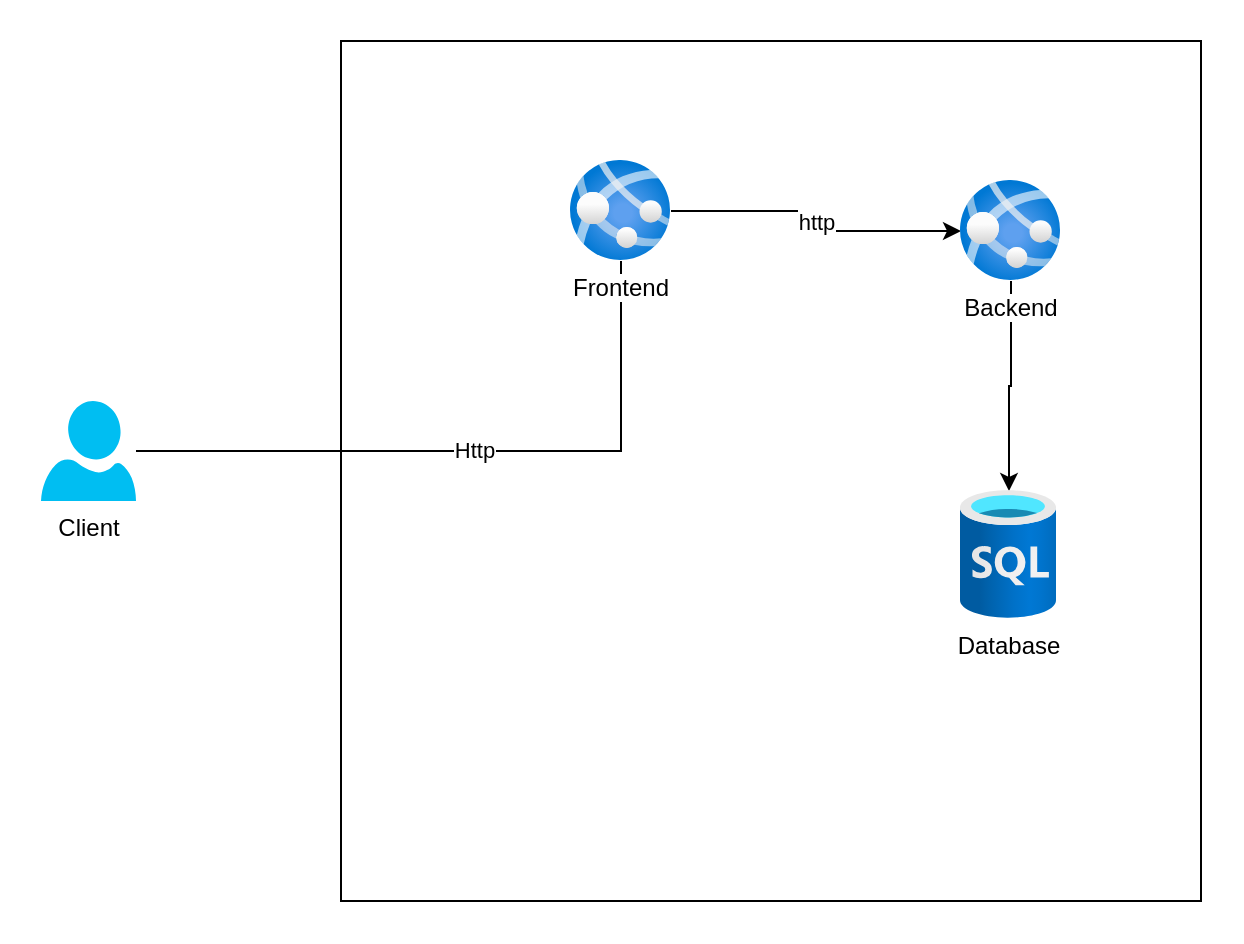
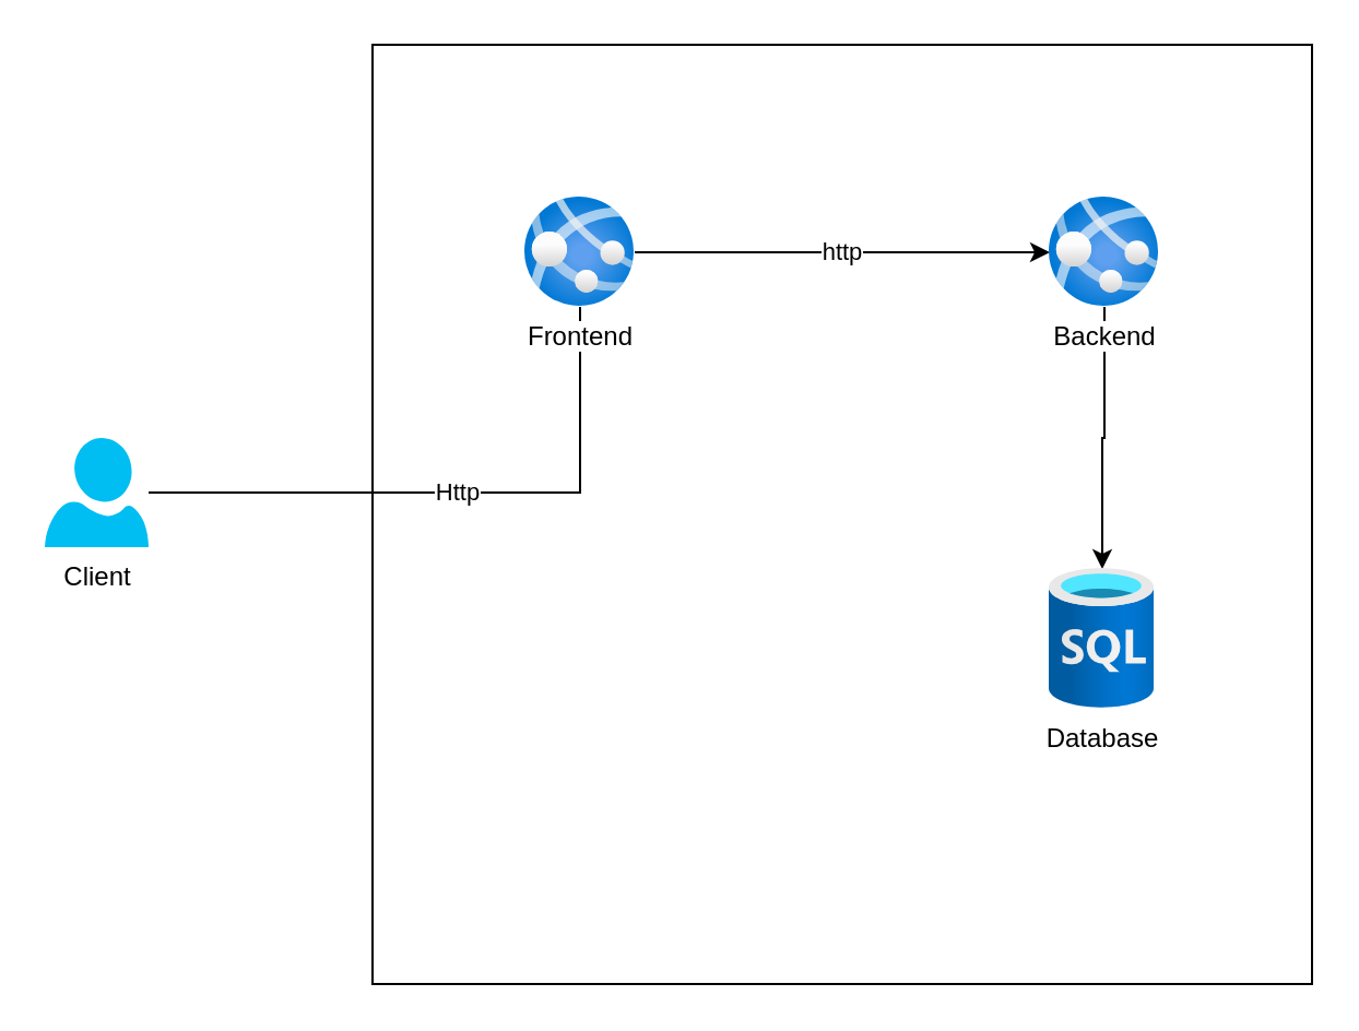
- <mxCell id="6" value="Frontend" style="aspect=fixed;html=1;points=[];align=center;image;fontSize=12;image=img/lib/azure2/containers/App_Services.svg;" vertex="1" parent="1"><mxGeometry x="285" y="80" width="50" height="50" as="geometry" /></mxCell>
+ <mxCell id="6" value="Frontend" style="aspect=fixed;html=1;points=[];align=center;image;fontSize=12;image=img/lib/azure2/containers/App_Services.svg;" vertex="1" parent="1"><mxGeometry x="240" y="90" width="50" height="50" as="geometry" /></mxCell>
- <mxCell id="9" value="Database" style="aspect=fixed;html=1;points=[];align=center;image;fontSize=12;image=img/lib/azure2/databases/SQL_Database.svg;" vertex="1" parent="1"><mxGeometry x="480" y="245" width="48" height="64" as="geometry" /></mxCell>
+ <mxCell id="9" value="Database" style="aspect=fixed;html=1;points=[];align=center;image;fontSize=12;image=img/lib/azure2/databases/SQL_Database.svg;" vertex="1" parent="1"><mxGeometry x="480" y="260" width="48" height="64" as="geometry" /></mxCell>
